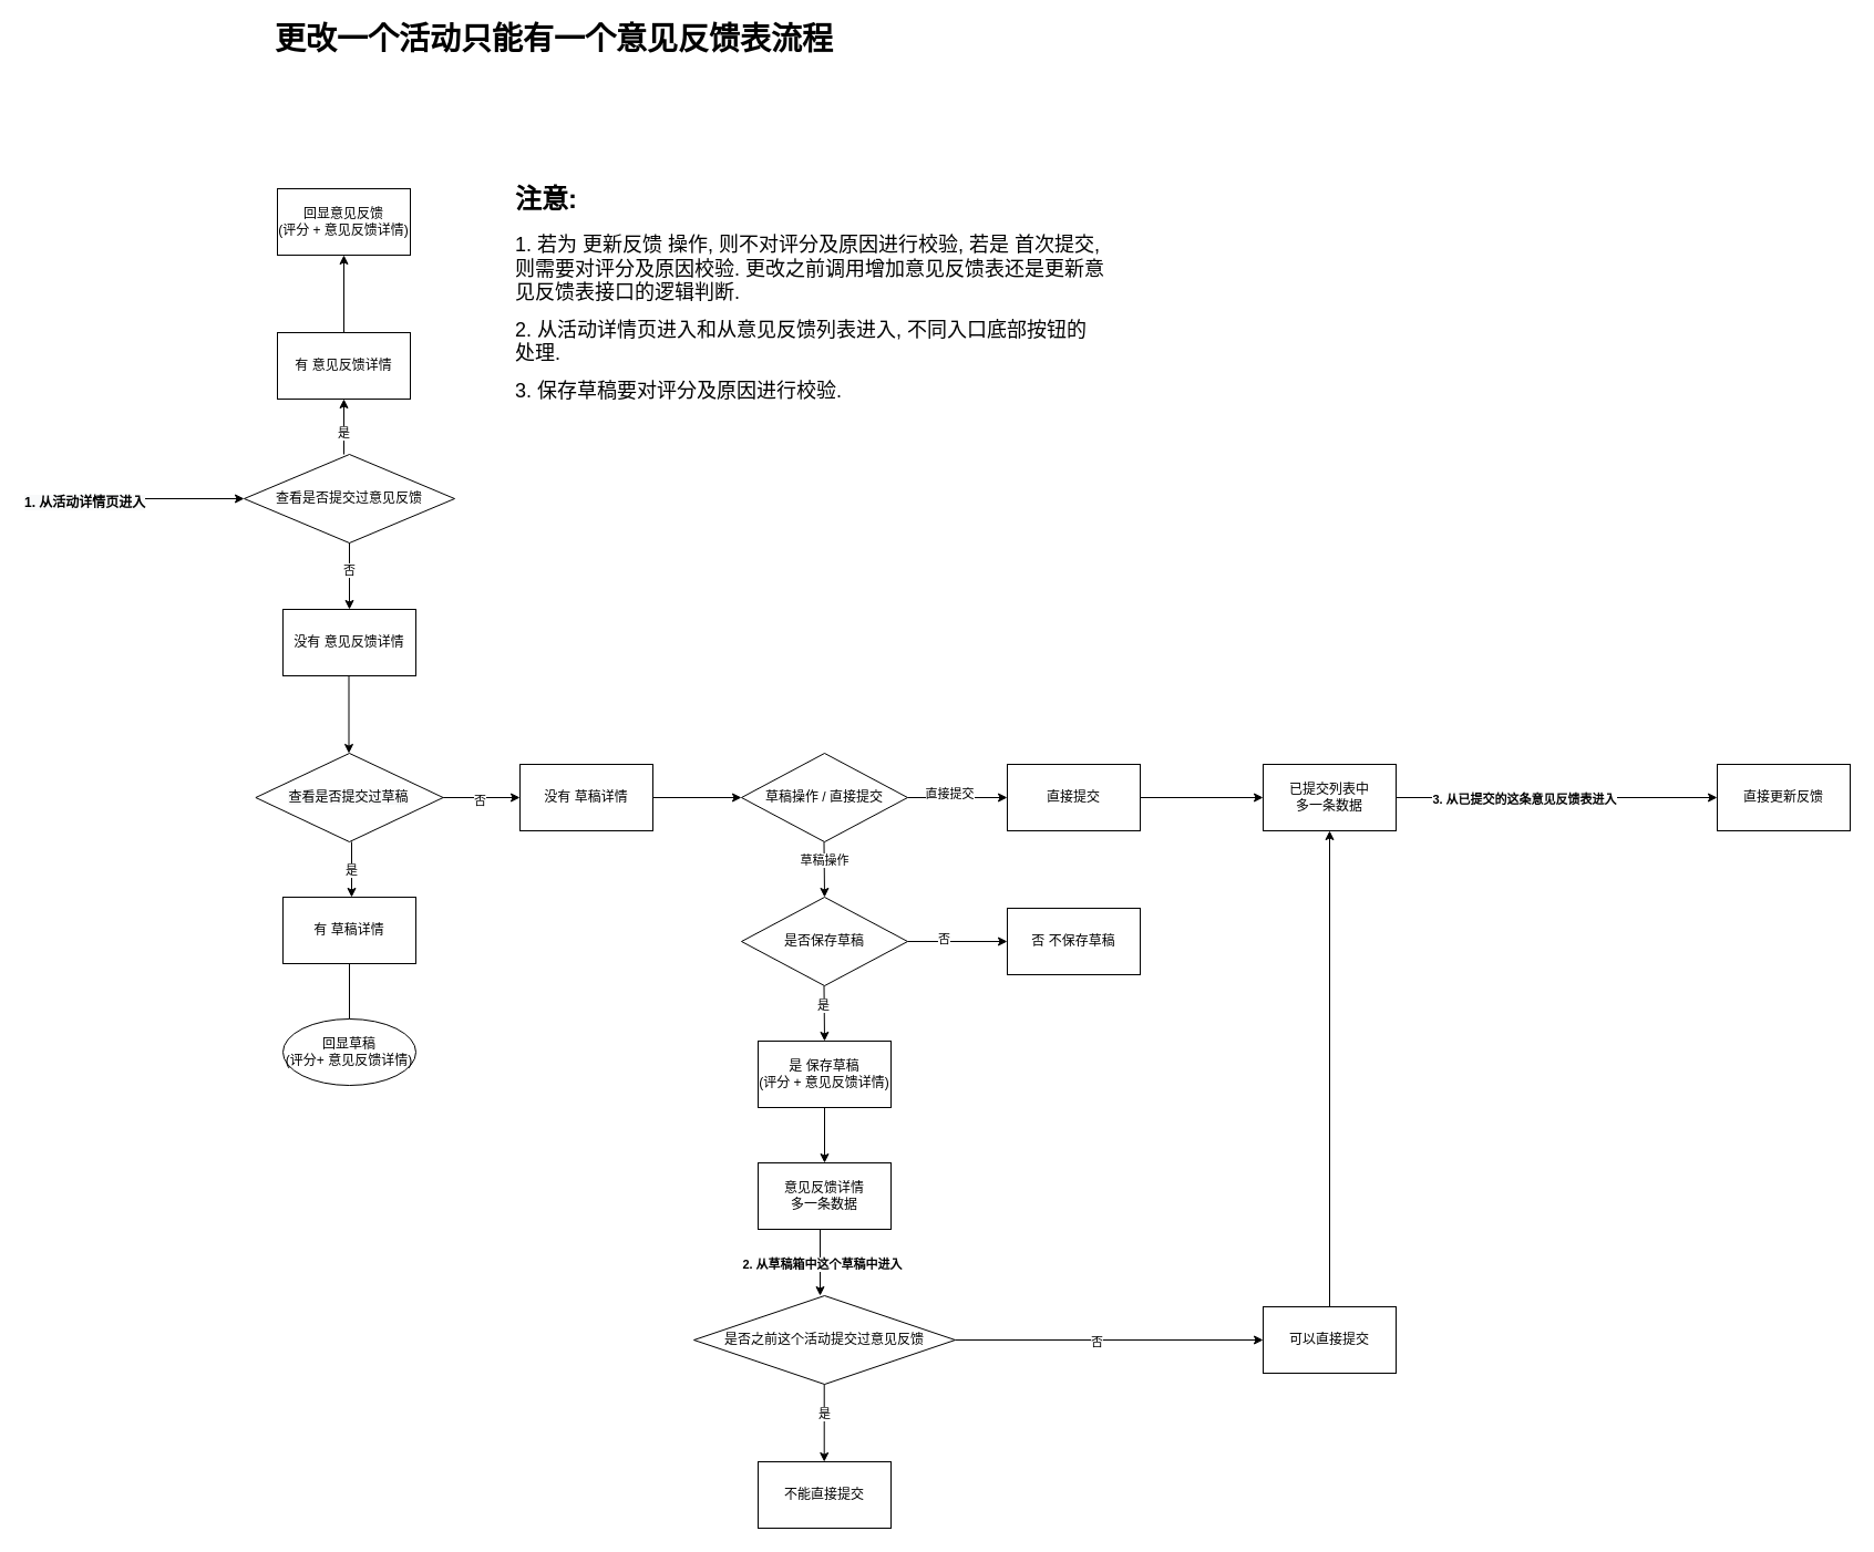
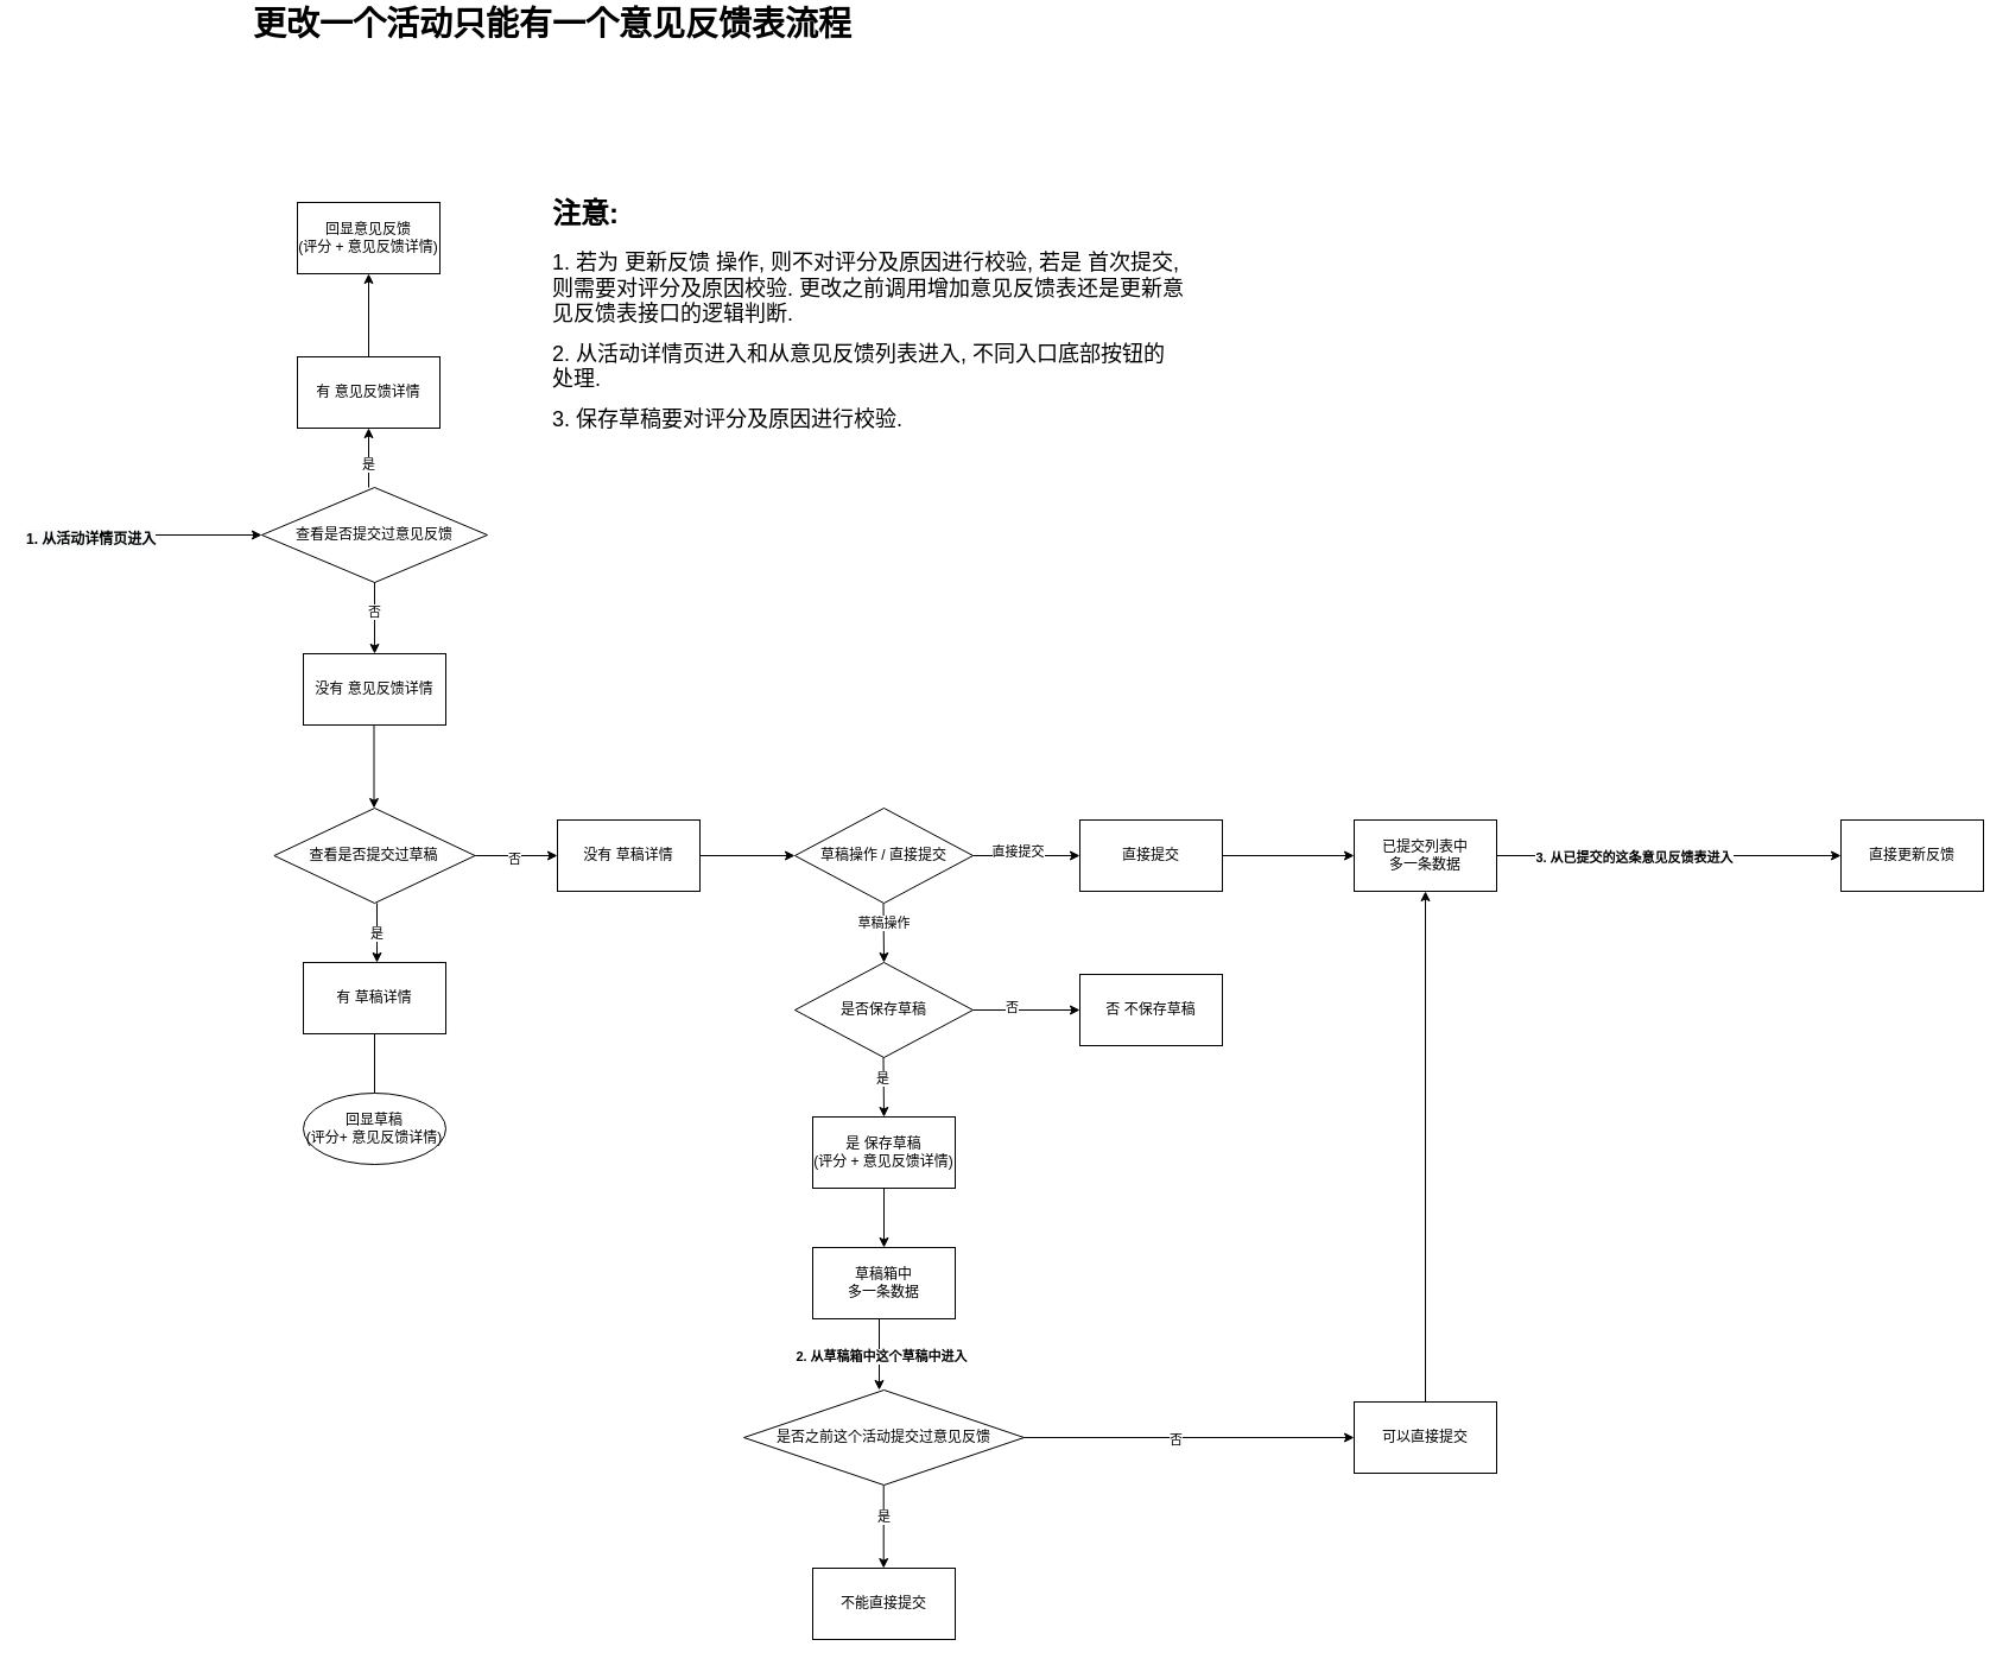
- <mxCell id="55" value="&lt;font style=&quot;font-size: 28px;&quot;&gt;&lt;b&gt;更改一个活动只能有一个意见反馈表流程&lt;/b&gt;&lt;/font&gt;" style="text;html=1;strokeColor=none;fillColor=none;align=center;verticalAlign=middle;whiteSpace=wrap;rounded=0;fontSize=18;" parent="1" vertex="1"><mxGeometry x="210" y="20" width="580" height="30" as="geometry" /></mxCell>
+ <mxCell id="55" value="&lt;font style=&quot;font-size: 28px;&quot;&gt;&lt;b&gt;更改一个活动只能有一个意见反馈表流程&lt;/b&gt;&lt;/font&gt;" style="text;html=1;strokeColor=none;fillColor=none;align=center;verticalAlign=middle;whiteSpace=wrap;rounded=0;fontSize=18;" parent="1" vertex="1"><mxGeometry x="175" y="5" width="580" height="30" as="geometry" /></mxCell>
- <mxCell id="37" value="意见反馈详情&lt;br&gt;多一条数据" style="rounded=0;whiteSpace=wrap;html=1;" parent="1" vertex="1"><mxGeometry x="684" y="1050" width="120" height="60" as="geometry" /></mxCell>
+ <mxCell id="37" value="草稿箱中&lt;br&gt;多一条数据" style="rounded=0;whiteSpace=wrap;html=1;" parent="1" vertex="1"><mxGeometry x="684" y="1050" width="120" height="60" as="geometry" /></mxCell>
